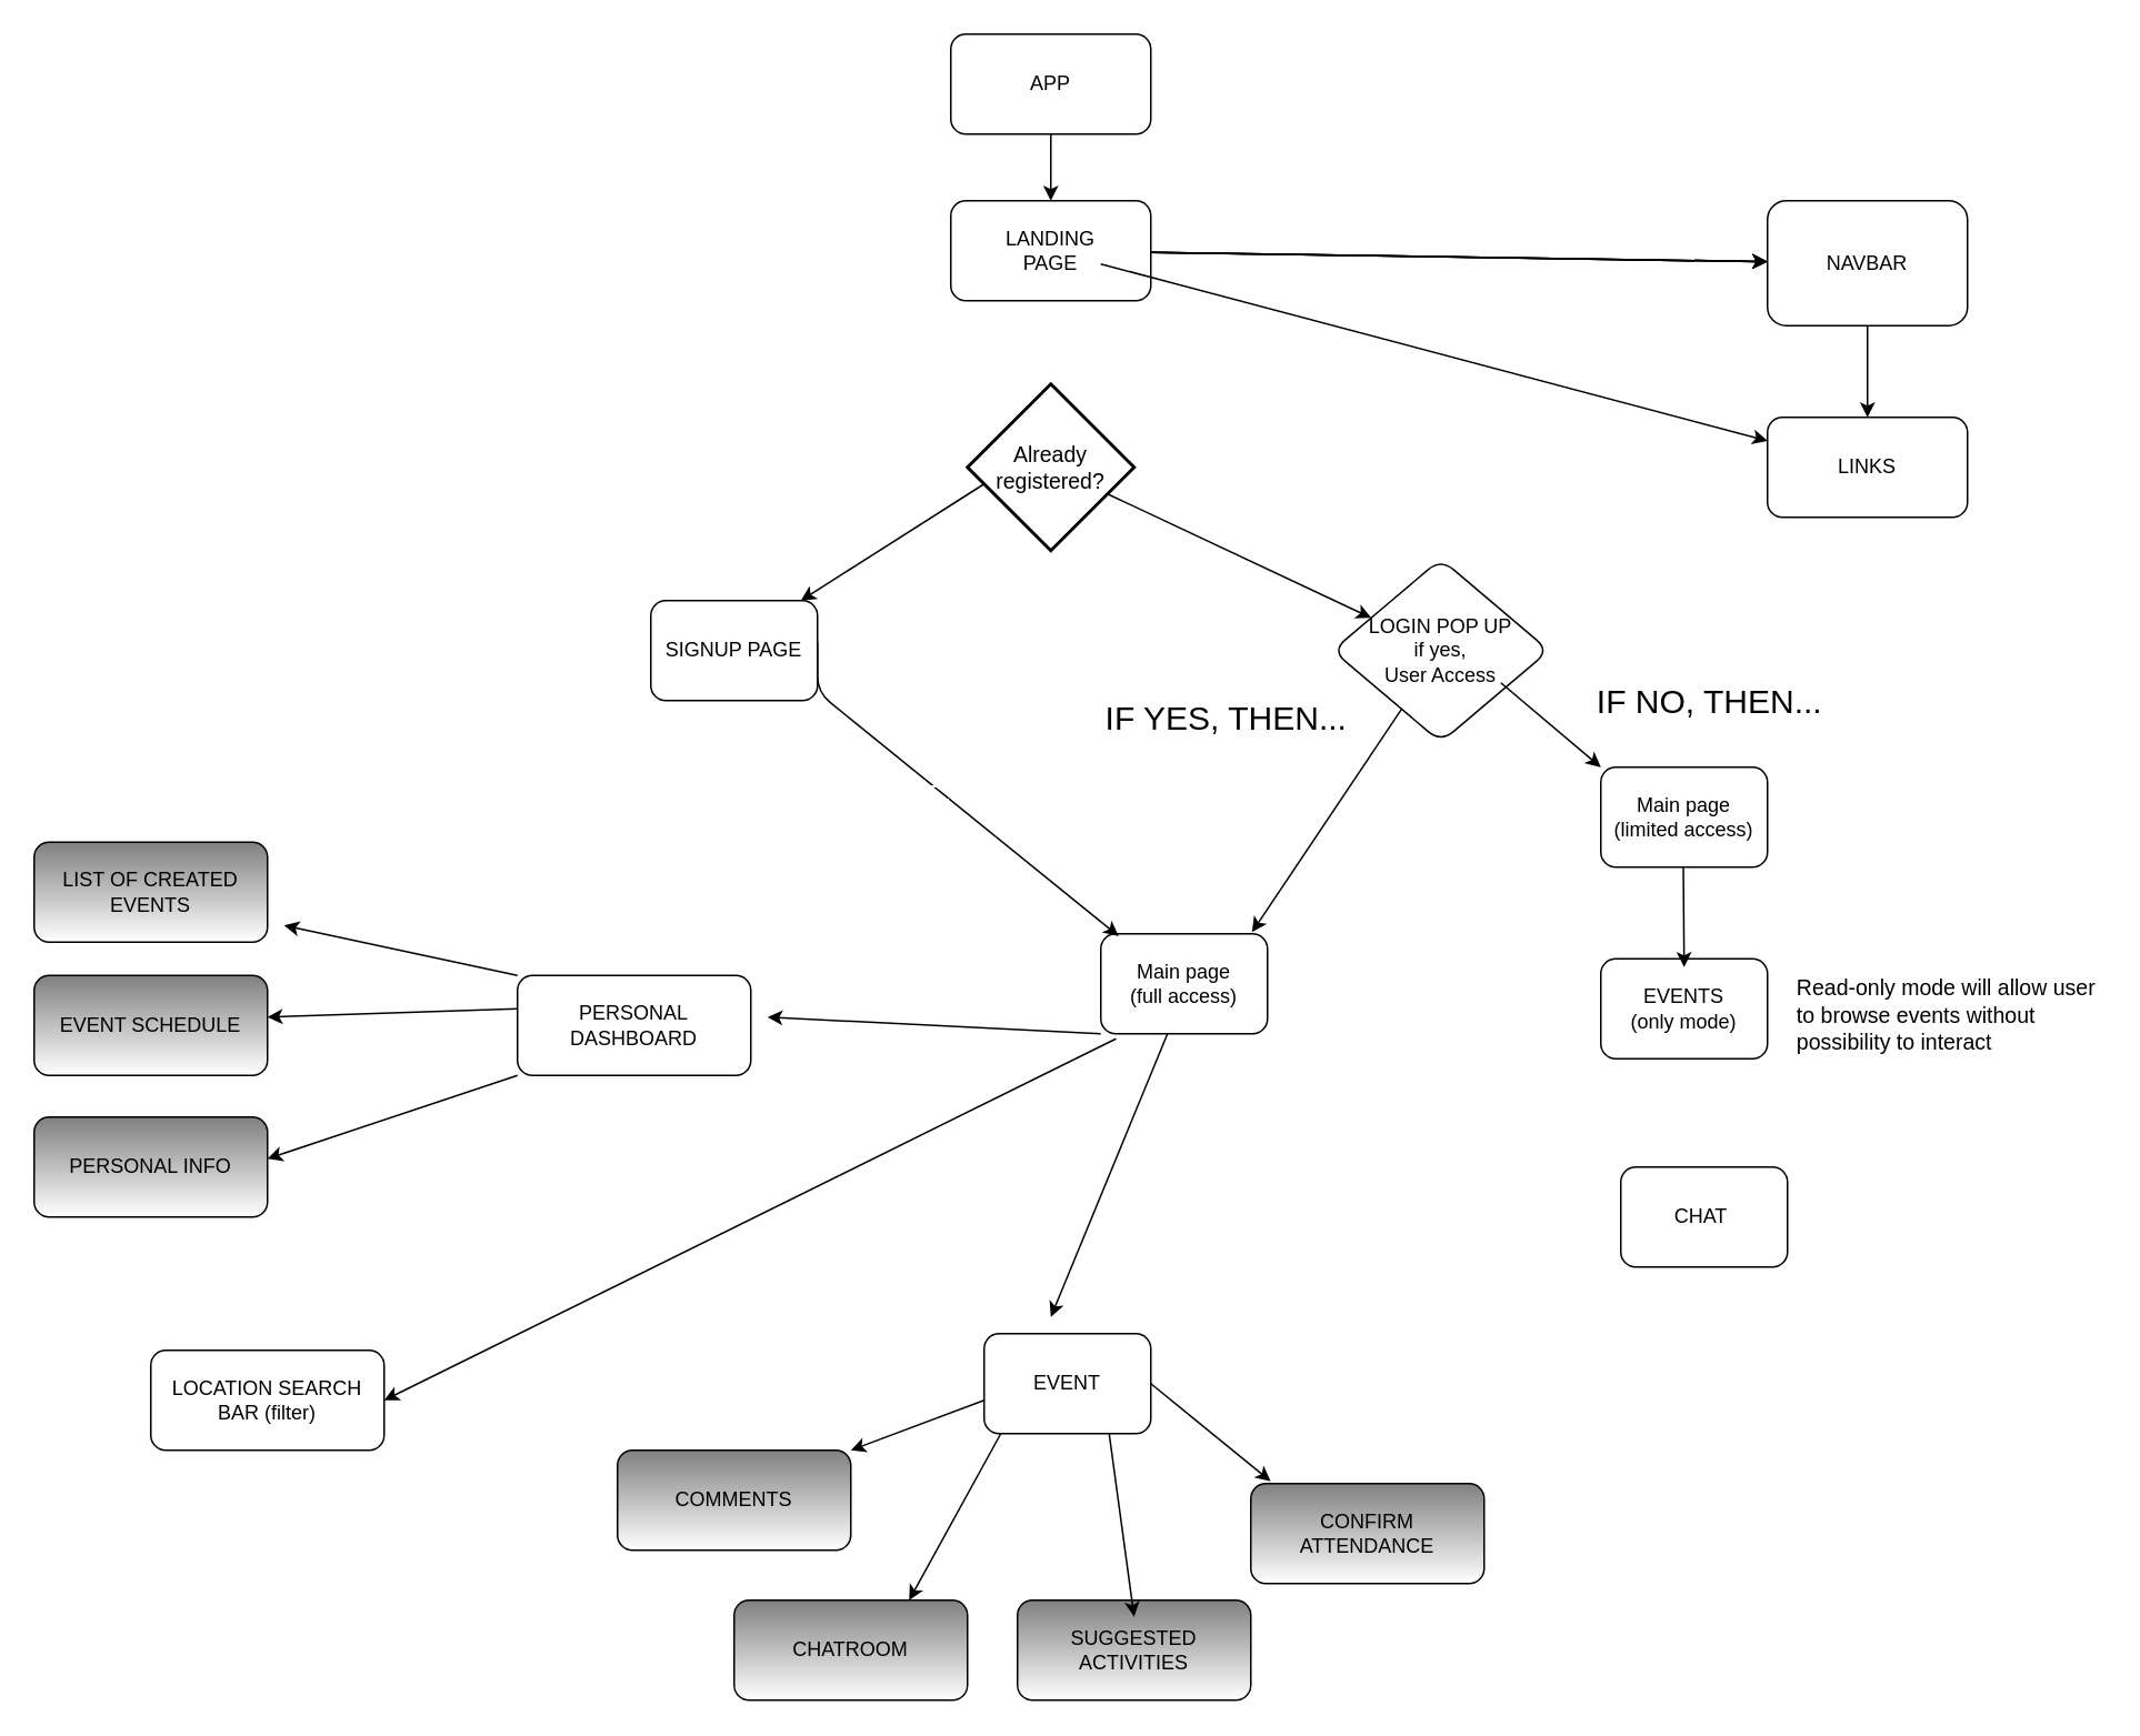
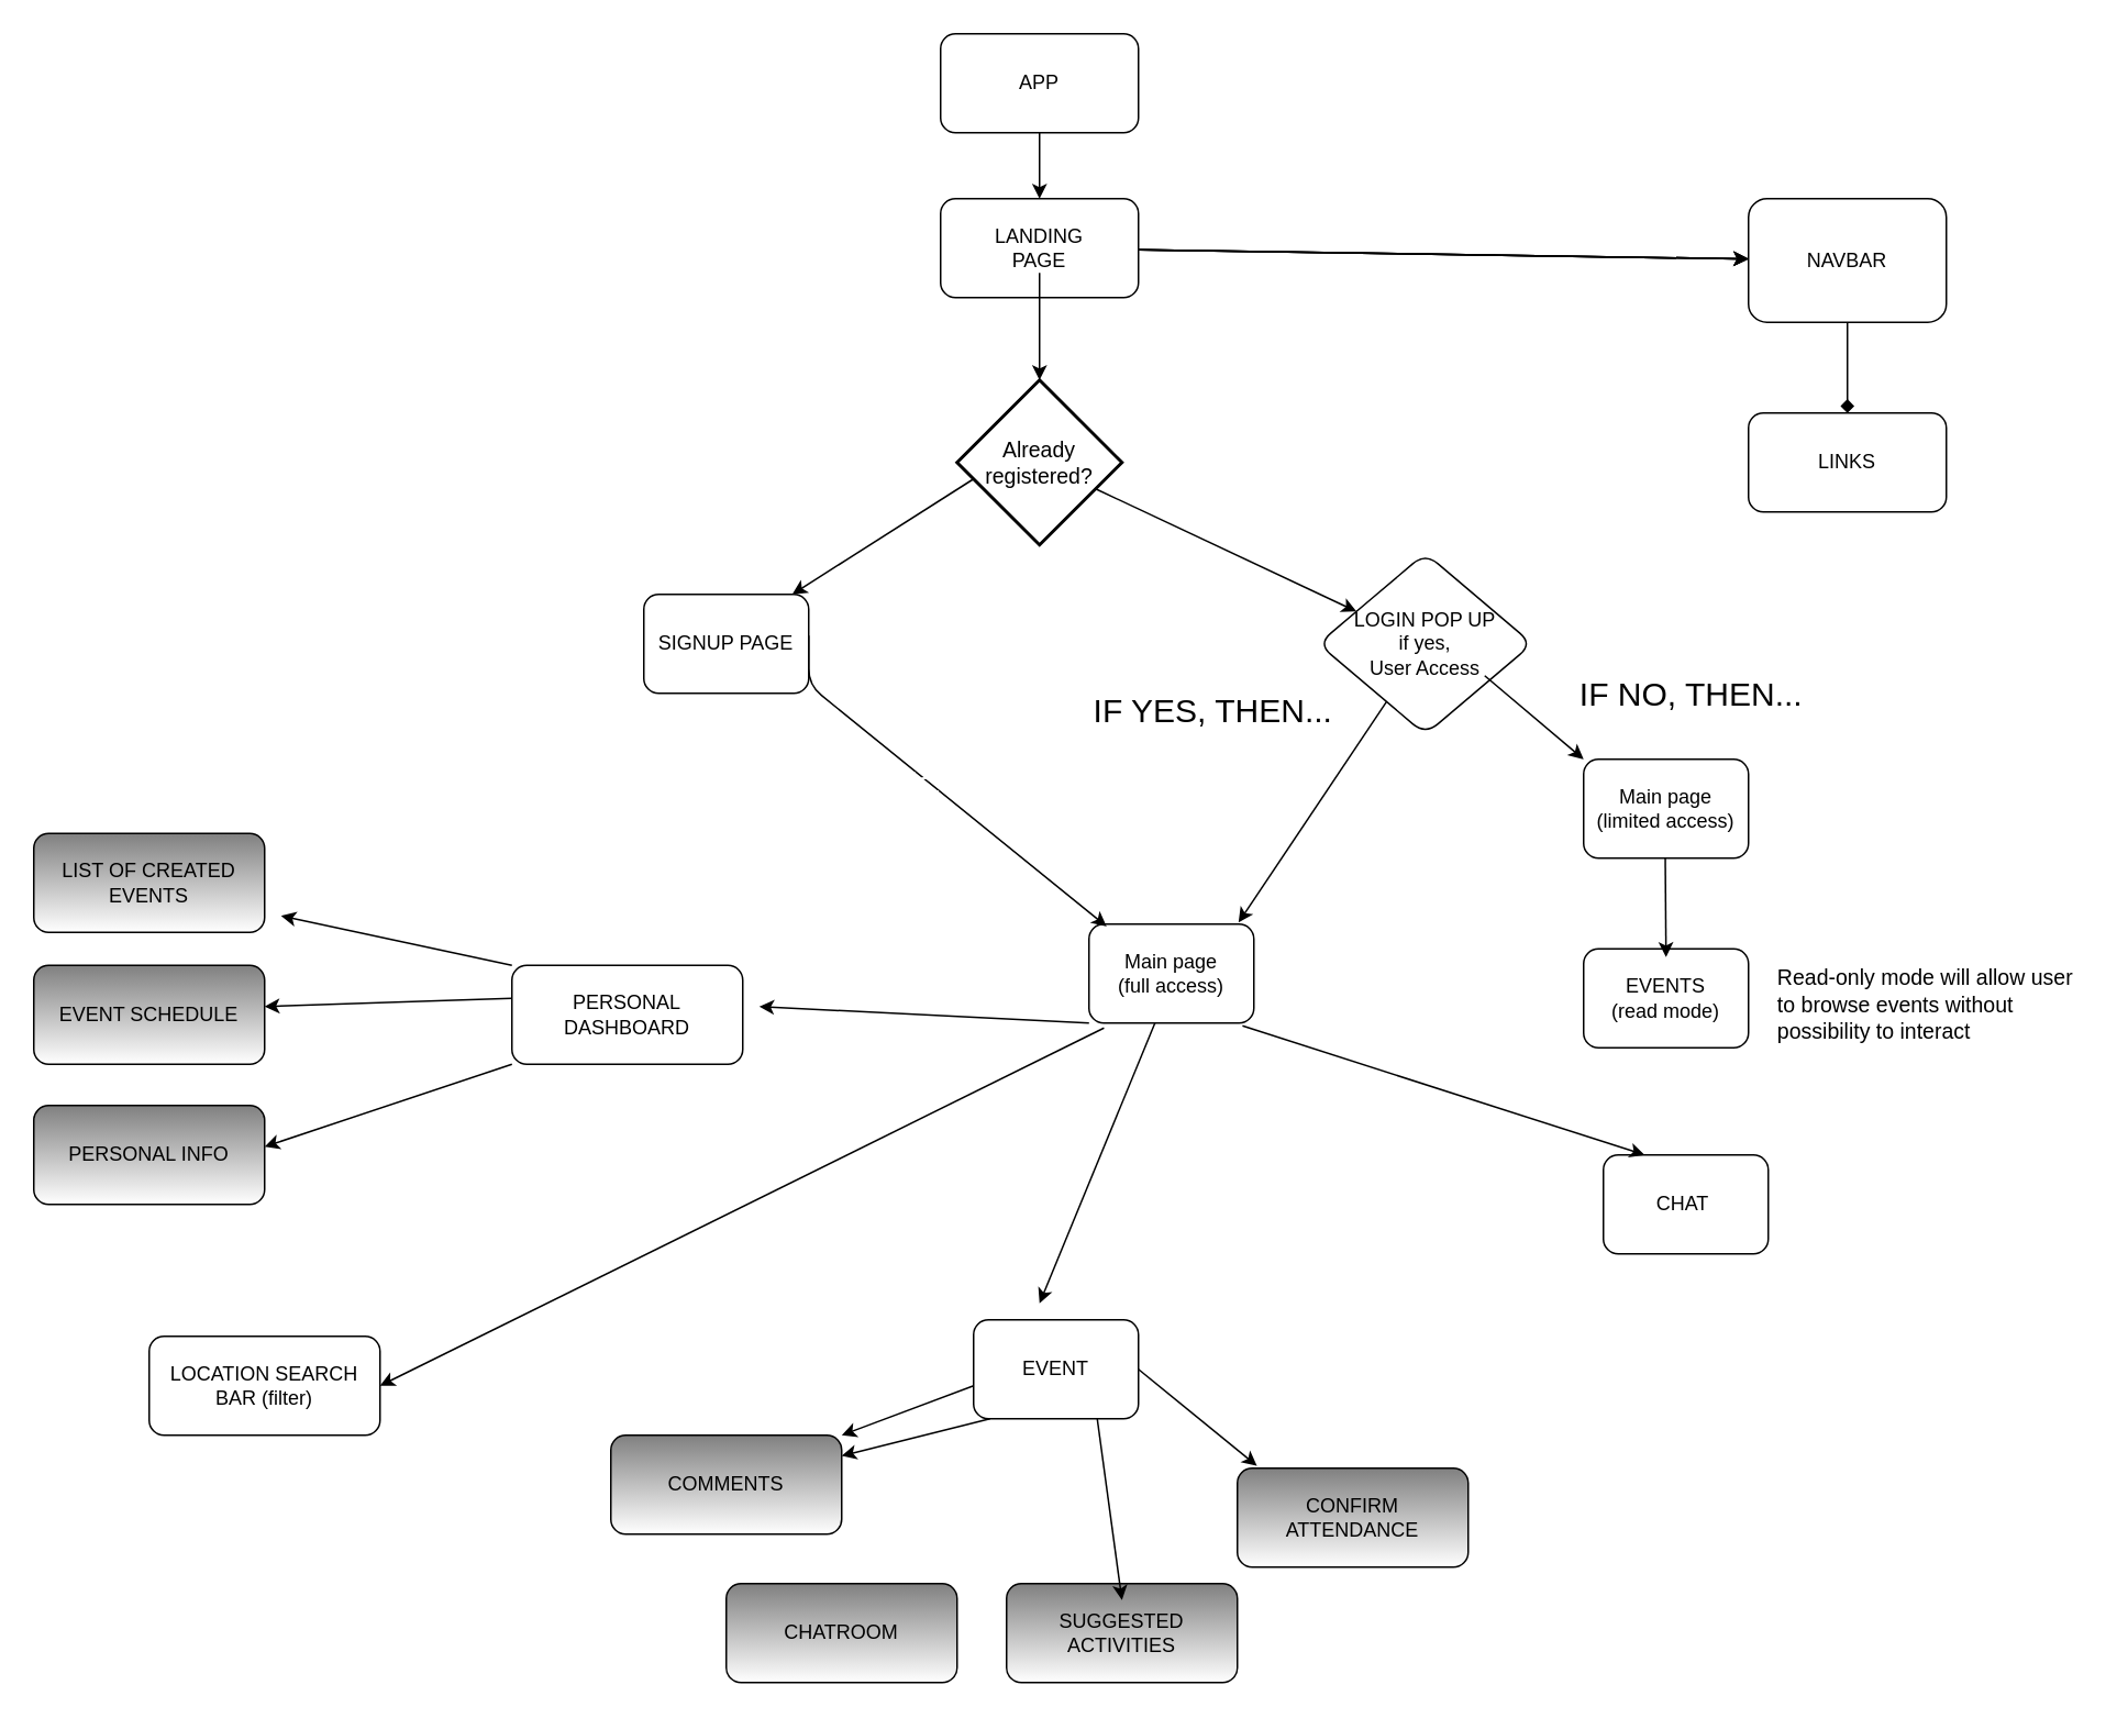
- <mxCell id="11" value="" style="edgeStyle=none;html=1;fontSize=13;" edge="1" parent="1" source="12" target="15"><mxGeometry relative="1" as="geometry" /></mxCell>
+ <mxCell id="11" value="" style="edgeStyle=none;html=1;fontSize=13;" edge="1" parent="1" source="12" target="25"><mxGeometry relative="1" as="geometry" /></mxCell>
- <mxCell id="13" value="" style="edgeStyle=none;html=1;" parent="1" source="14" target="15" edge="1"><mxGeometry relative="1" as="geometry" /></mxCell>
+ <mxCell id="13" value="" style="edgeStyle=none;html=1;endArrow=diamond;" parent="1" source="14" target="15" edge="1"><mxGeometry relative="1" as="geometry" /></mxCell>
- <mxCell id="23" value="EVENTS&lt;br&gt;(only mode)" style="whiteSpace=wrap;html=1;fillColor=none;rounded=1;gradientColor=#ffffff;" vertex="1" parent="1"><mxGeometry x="960" y="575" width="100" height="60" as="geometry" /></mxCell>
+ <mxCell id="23" value="EVENTS&lt;br&gt;(read mode)" style="whiteSpace=wrap;html=1;fillColor=none;rounded=1;gradientColor=#ffffff;" vertex="1" parent="1"><mxGeometry x="960" y="575" width="100" height="60" as="geometry" /></mxCell>
+ <mxCell id="38" value="" style="edgeStyle=none;html=1;exitX=0.931;exitY=1.028;exitDx=0;exitDy=0;exitPerimeter=0;entryX=0.25;entryY=0;entryDx=0;entryDy=0;" edge="1" parent="1" source="32" target="37"><mxGeometry relative="1" as="geometry"><mxPoint x="920" y="740" as="targetPoint" /><mxPoint x="814.997" y="565" as="sourcePoint" /></mxGeometry></mxCell>
- <mxCell id="47" value="" style="edgeStyle=none;html=1;exitX=0.1;exitY=1;exitDx=0;exitDy=0;exitPerimeter=0;entryX=0.75;entryY=0;entryDx=0;entryDy=0;" edge="1" parent="1" source="34" target="48"><mxGeometry relative="1" as="geometry"><mxPoint x="590" y="930" as="targetPoint" /><mxPoint x="615" y="900" as="sourcePoint" /></mxGeometry></mxCell>
+ <mxCell id="47" value="" style="edgeStyle=none;html=1;exitX=0.1;exitY=1;exitDx=0;exitDy=0;exitPerimeter=0;" edge="1" parent="1" source="34" target="46"><mxGeometry relative="1" as="geometry"><mxPoint x="590" y="930" as="targetPoint" /><mxPoint x="615" y="900" as="sourcePoint" /></mxGeometry></mxCell>
